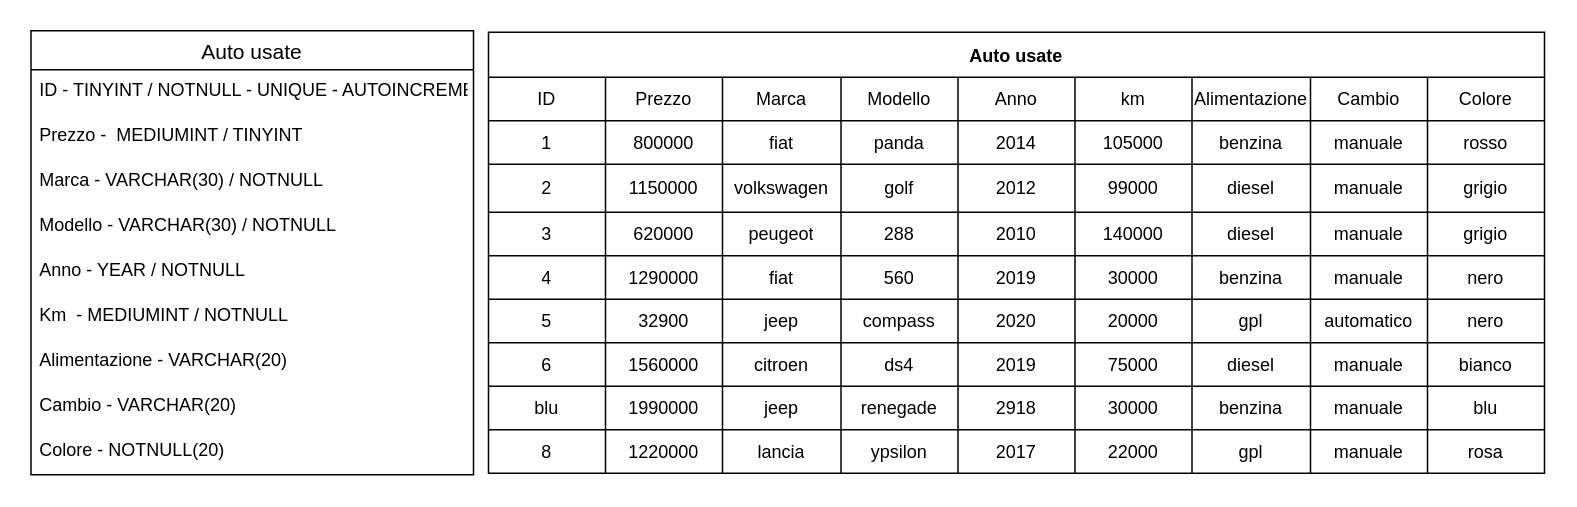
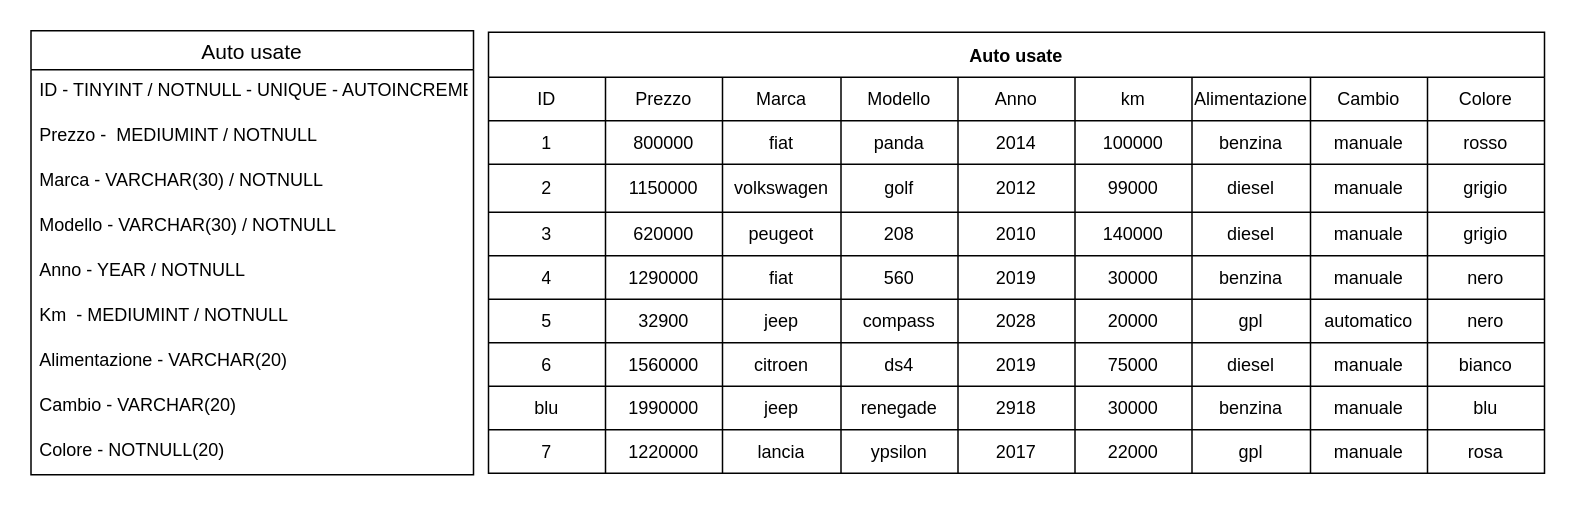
- <mxCell id="4" value="Prezzo -  MEDIUMINT / TINYINT" style="text;strokeColor=none;fillColor=none;spacingLeft=4;spacingRight=4;overflow=hidden;rotatable=0;points=[[0,0.5],[1,0.5]];portConstraint=eastwest;fontSize=12;" vertex="1" parent="2"><mxGeometry y="56" width="295" height="30" as="geometry" /></mxCell>
+ <mxCell id="4" value="Prezzo -  MEDIUMINT / NOTNULL" style="text;strokeColor=none;fillColor=none;spacingLeft=4;spacingRight=4;overflow=hidden;rotatable=0;points=[[0,0.5],[1,0.5]];portConstraint=eastwest;fontSize=12;" vertex="1" parent="2"><mxGeometry y="56" width="295" height="30" as="geometry" /></mxCell>
- <mxCell id="29" value="105000" style="shape=partialRectangle;html=1;whiteSpace=wrap;connectable=0;fillColor=none;top=0;left=0;bottom=0;right=0;overflow=hidden;" vertex="1" parent="23"><mxGeometry x="391" width="78" height="29" as="geometry"><mxRectangle width="78" height="29" as="alternateBounds" /></mxGeometry></mxCell>
+ <mxCell id="29" value="100000" style="shape=partialRectangle;html=1;whiteSpace=wrap;connectable=0;fillColor=none;top=0;left=0;bottom=0;right=0;overflow=hidden;" vertex="1" parent="23"><mxGeometry x="391" width="78" height="29" as="geometry"><mxRectangle width="78" height="29" as="alternateBounds" /></mxGeometry></mxCell>
- <mxCell id="47" value="288" style="shape=partialRectangle;html=1;whiteSpace=wrap;connectable=0;fillColor=none;top=0;left=0;bottom=0;right=0;overflow=hidden;" vertex="1" parent="43"><mxGeometry x="235" width="78" height="29" as="geometry"><mxRectangle width="78" height="29" as="alternateBounds" /></mxGeometry></mxCell>
+ <mxCell id="47" value="208" style="shape=partialRectangle;html=1;whiteSpace=wrap;connectable=0;fillColor=none;top=0;left=0;bottom=0;right=0;overflow=hidden;" vertex="1" parent="43"><mxGeometry x="235" width="78" height="29" as="geometry"><mxRectangle width="78" height="29" as="alternateBounds" /></mxGeometry></mxCell>
- <mxCell id="68" value="2020" style="shape=partialRectangle;html=1;whiteSpace=wrap;connectable=0;fillColor=none;top=0;left=0;bottom=0;right=0;overflow=hidden;" vertex="1" parent="63"><mxGeometry x="313" width="78" height="29" as="geometry"><mxRectangle width="78" height="29" as="alternateBounds" /></mxGeometry></mxCell>
+ <mxCell id="68" value="2028" style="shape=partialRectangle;html=1;whiteSpace=wrap;connectable=0;fillColor=none;top=0;left=0;bottom=0;right=0;overflow=hidden;" vertex="1" parent="63"><mxGeometry x="313" width="78" height="29" as="geometry"><mxRectangle width="78" height="29" as="alternateBounds" /></mxGeometry></mxCell>
- <mxCell id="94" value="8" style="shape=partialRectangle;html=1;whiteSpace=wrap;connectable=0;fillColor=none;top=0;left=0;bottom=0;right=0;overflow=hidden;" vertex="1" parent="93"><mxGeometry width="78" height="29" as="geometry"><mxRectangle width="78" height="29" as="alternateBounds" /></mxGeometry></mxCell>
+ <mxCell id="94" value="7" style="shape=partialRectangle;html=1;whiteSpace=wrap;connectable=0;fillColor=none;top=0;left=0;bottom=0;right=0;overflow=hidden;" vertex="1" parent="93"><mxGeometry width="78" height="29" as="geometry"><mxRectangle width="78" height="29" as="alternateBounds" /></mxGeometry></mxCell>
